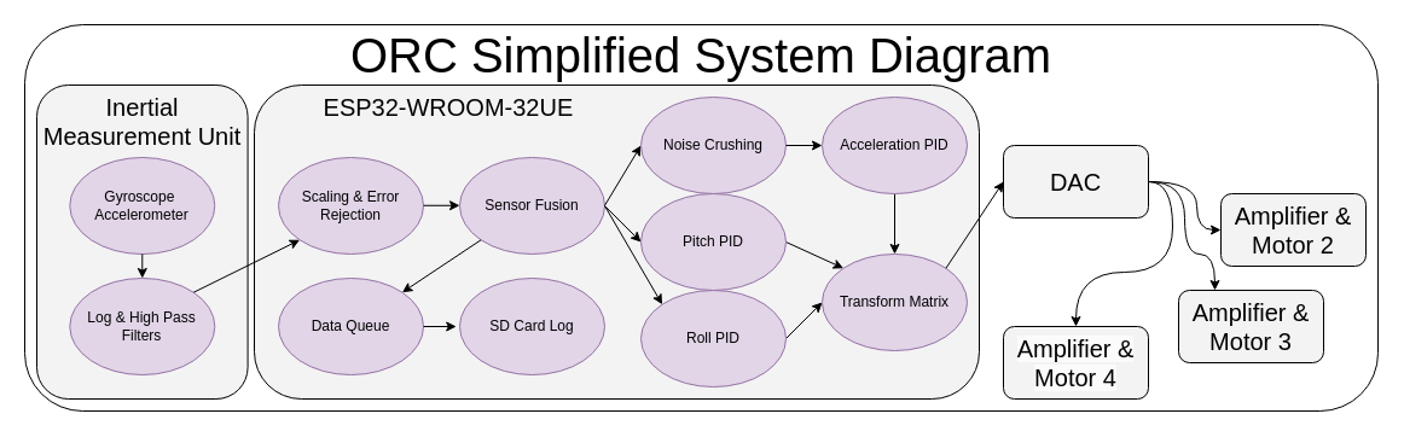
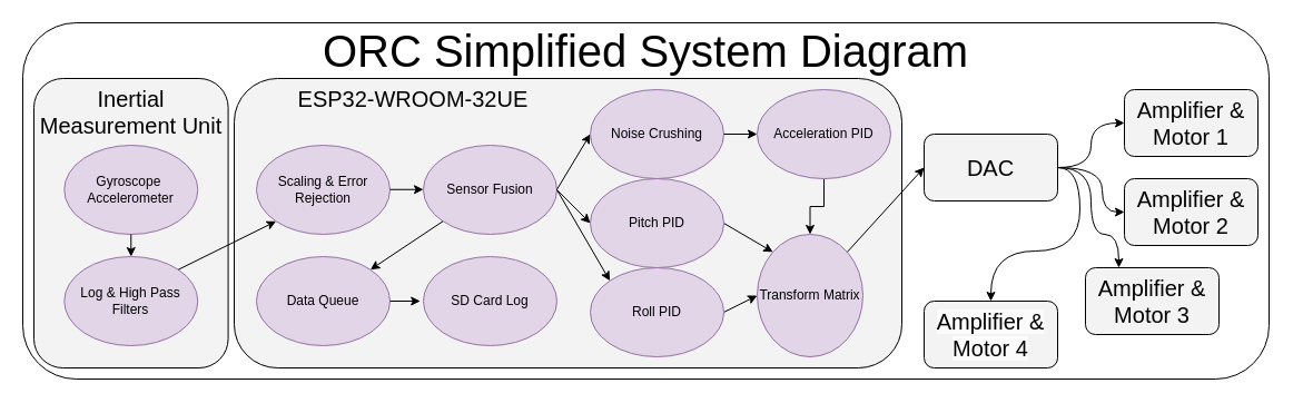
+ <mxCell id="27" value="&lt;font style=&quot;font-size: 20px;&quot;&gt;Amplifier &amp;amp; Motor 1&lt;/font&gt;" style="rounded=1;whiteSpace=wrap;html=1;fillColor=#F3F3F3;" vertex="1" parent="1"><mxGeometry x="1010" y="80" width="120" height="60" as="geometry" /></mxCell>
+ <mxCell id="25" style="edgeStyle=orthogonalEdgeStyle;rounded=0;orthogonalLoop=1;jettySize=auto;html=1;exitX=1;exitY=0.5;exitDx=0;exitDy=0;entryX=0;entryY=0.5;entryDx=0;entryDy=0;curved=1;" edge="1" parent="1" source="26" target="27"><mxGeometry relative="1" as="geometry" /></mxCell>
- <mxCell id="24" value="Transform Matrix" style="ellipse;whiteSpace=wrap;html=1;fillColor=#e1d5e7;strokeColor=#9673a6;" vertex="1" parent="1"><mxGeometry x="680" y="210" width="120" height="80" as="geometry" /></mxCell>
+ <mxCell id="24" value="Transform Matrix" style="ellipse;whiteSpace=wrap;html=1;fillColor=#e1d5e7;strokeColor=#9673a6;" vertex="1" parent="1"><mxGeometry x="680" y="210" width="95" height="110" as="geometry" /></mxCell>
